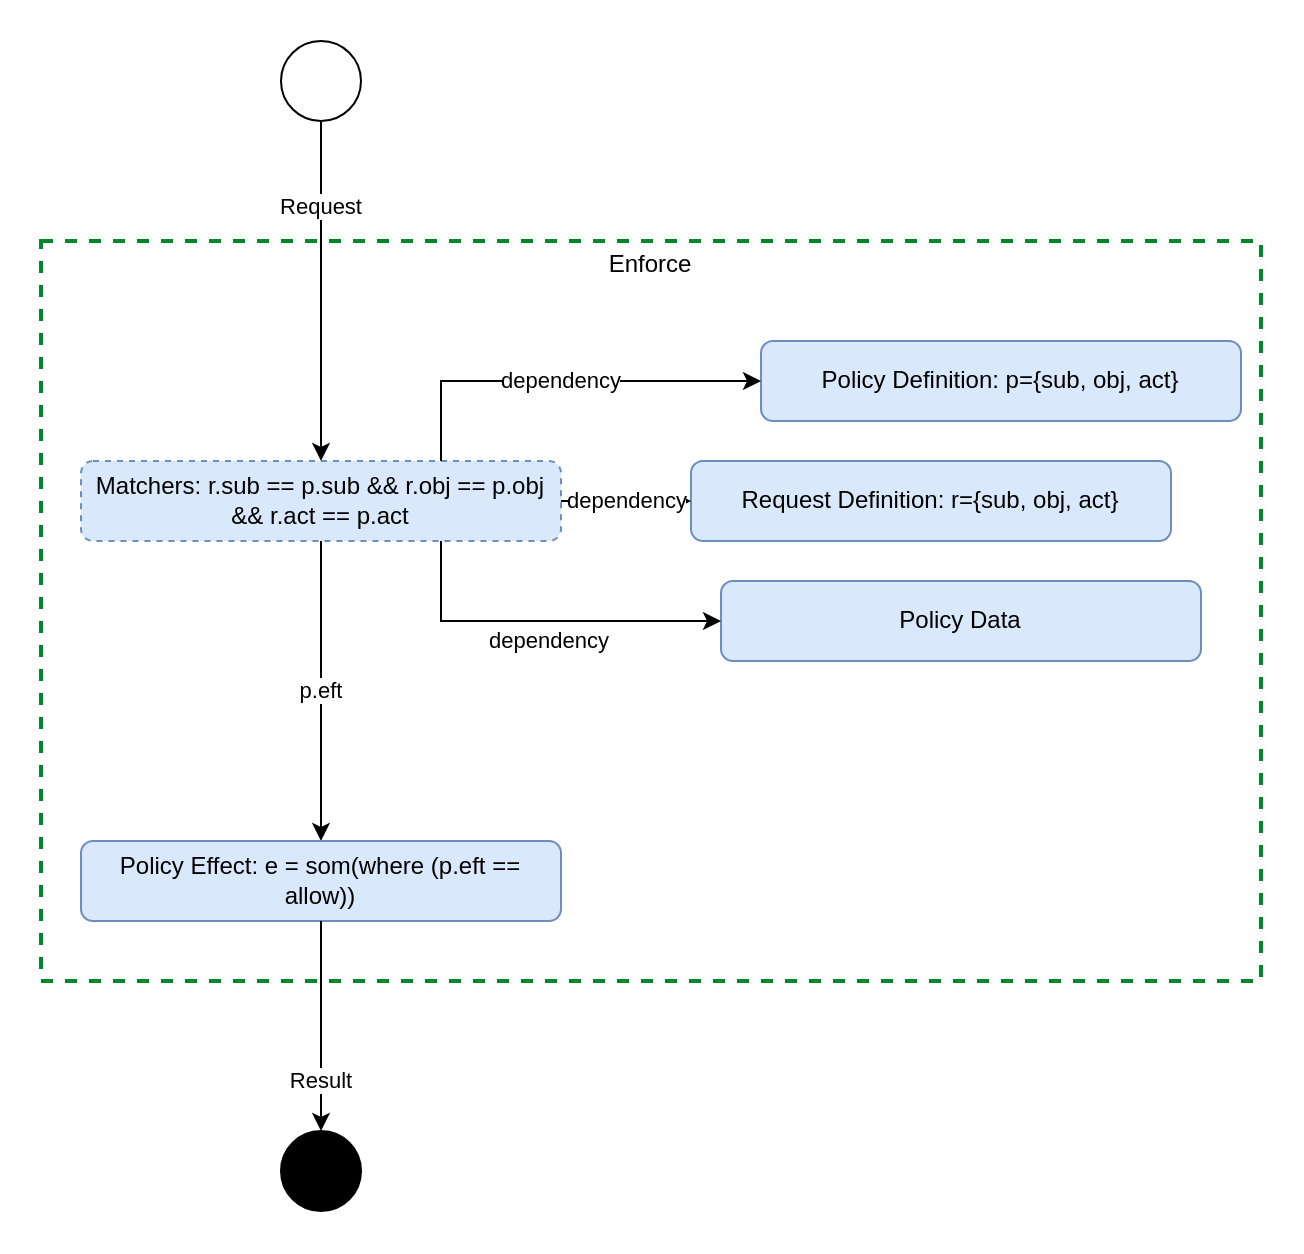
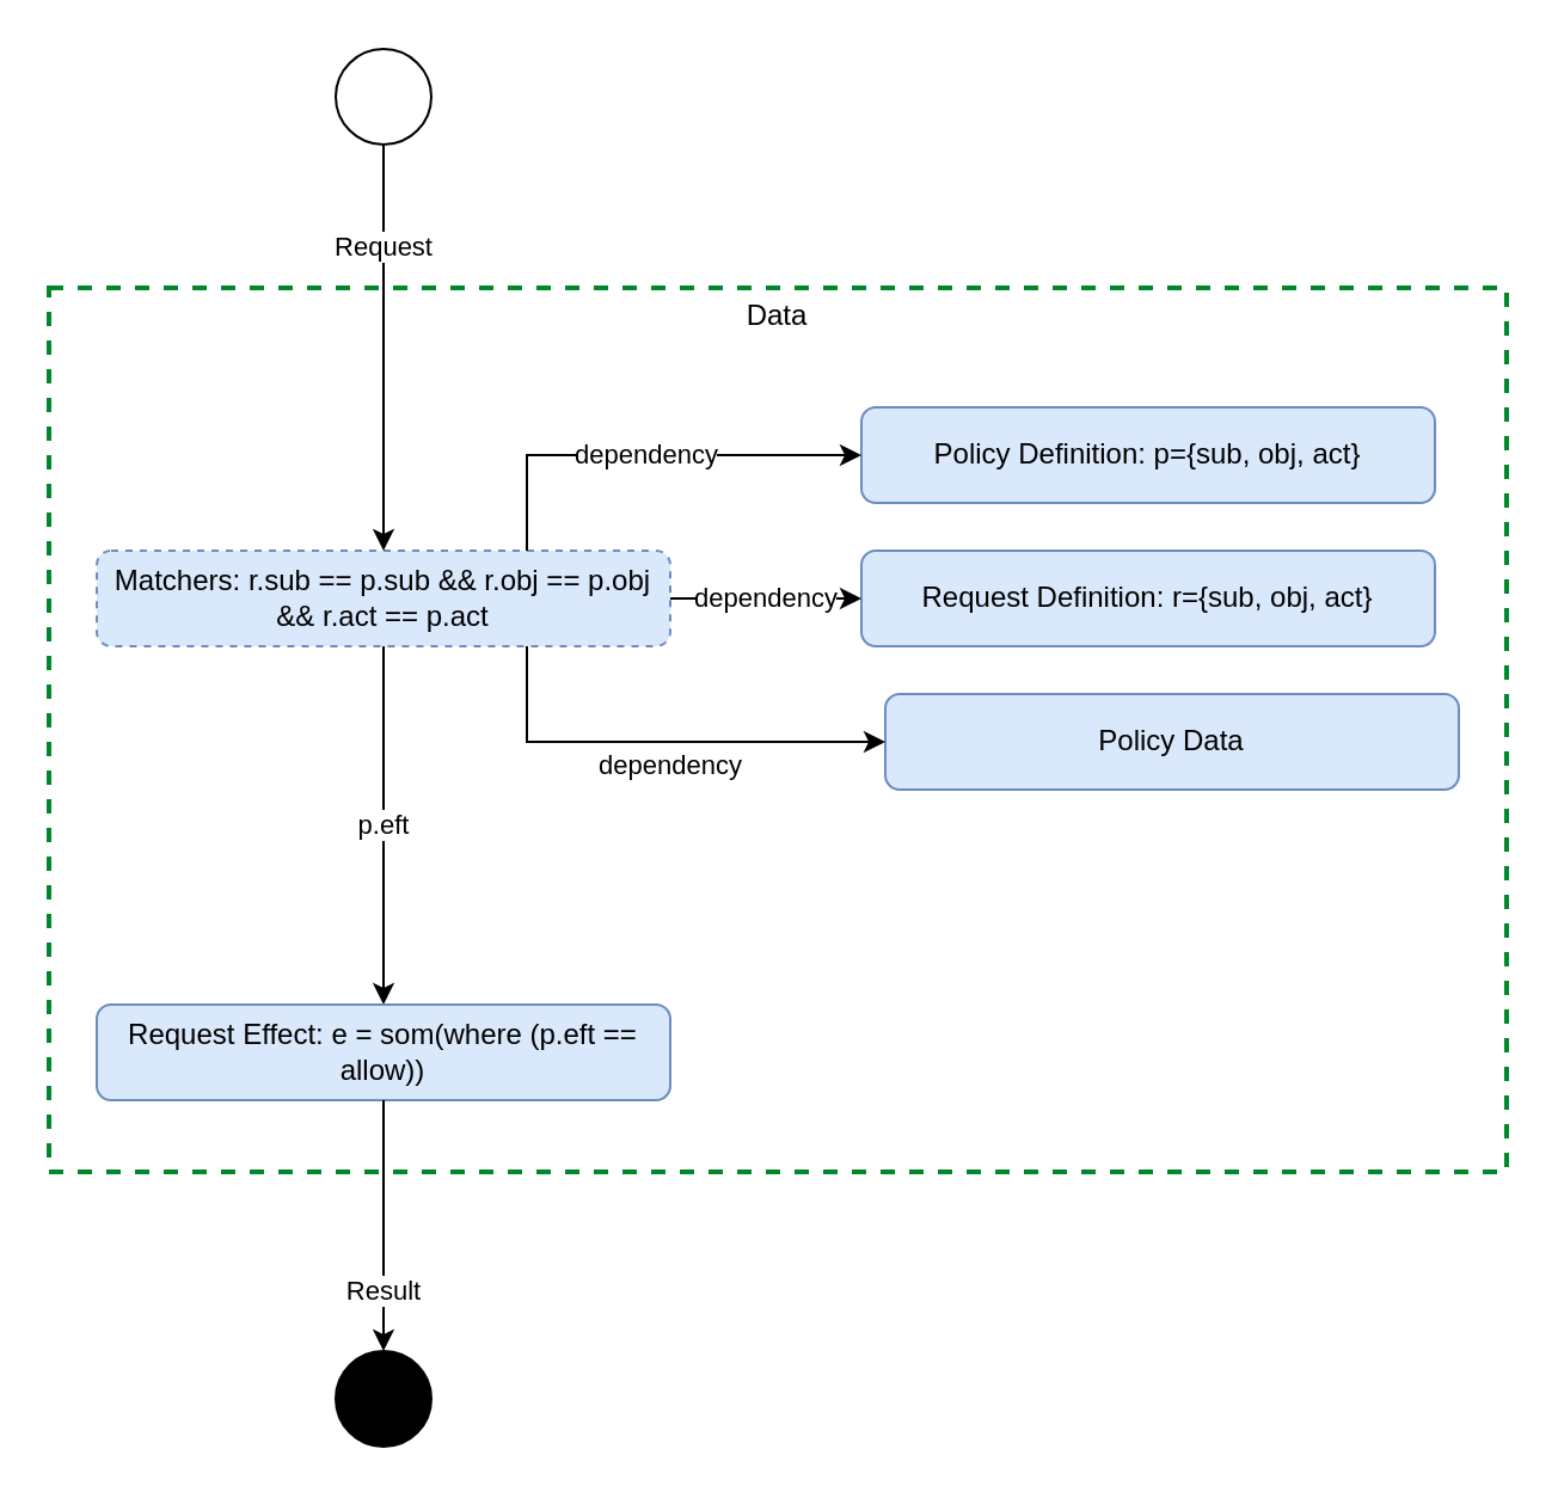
- <mxCell id="2" value="Enforce" style="fontStyle=0;verticalAlign=top;align=center;spacingTop=-2;fillColor=none;rounded=0;whiteSpace=wrap;html=1;strokeColor=#00882B;strokeWidth=2;dashed=1;container=1;collapsible=0;expand=0;recursiveResize=0;" parent="1" vertex="1"><mxGeometry x="20" y="120" width="610" height="370" as="geometry" /></mxCell>
+ <mxCell id="2" value="Data" style="fontStyle=0;verticalAlign=top;align=center;spacingTop=-2;fillColor=none;rounded=0;whiteSpace=wrap;html=1;strokeColor=#00882B;strokeWidth=2;dashed=1;container=1;collapsible=0;expand=0;recursiveResize=0;" parent="1" vertex="1"><mxGeometry x="20" y="120" width="610" height="370" as="geometry" /></mxCell>
- <mxCell id="8" value="Policy Definition: p={sub, obj, act}" style="rounded=1;whiteSpace=wrap;html=1;fillColor=#dae8fc;strokeColor=#6c8ebf;" parent="2" vertex="1"><mxGeometry x="360" y="50" width="240" height="40" as="geometry" /></mxCell>
+ <mxCell id="8" value="Policy Definition: p={sub, obj, act}" style="rounded=1;whiteSpace=wrap;html=1;fillColor=#dae8fc;strokeColor=#6c8ebf;" parent="2" vertex="1"><mxGeometry x="340" y="50" width="240" height="40" as="geometry" /></mxCell>
- <mxCell id="6" value="Request Definition: r={sub, obj, act}" style="rounded=1;whiteSpace=wrap;html=1;fillColor=#dae8fc;strokeColor=#6c8ebf;" parent="2" vertex="1"><mxGeometry x="325" y="110" width="240" height="40" as="geometry" /></mxCell>
+ <mxCell id="6" value="Request Definition: r={sub, obj, act}" style="rounded=1;whiteSpace=wrap;html=1;fillColor=#dae8fc;strokeColor=#6c8ebf;" parent="2" vertex="1"><mxGeometry x="340" y="110" width="240" height="40" as="geometry" /></mxCell>
- <mxCell id="3" value="Policy Data" style="rounded=1;whiteSpace=wrap;html=1;fillColor=#dae8fc;strokeColor=#6c8ebf;" parent="2" vertex="1"><mxGeometry x="340" y="170" width="240" height="40" as="geometry" /></mxCell>
+ <mxCell id="3" value="Policy Data" style="rounded=1;whiteSpace=wrap;html=1;fillColor=#dae8fc;strokeColor=#6c8ebf;" parent="2" vertex="1"><mxGeometry x="350" y="170" width="240" height="40" as="geometry" /></mxCell>
- <mxCell id="11" value="Policy Effect: e = som(where (p.eft == allow))" style="rounded=1;whiteSpace=wrap;html=1;fillColor=#dae8fc;strokeColor=#6c8ebf;" parent="1" vertex="1"><mxGeometry x="40" y="420" width="240" height="40" as="geometry" /></mxCell>
+ <mxCell id="11" value="Request Effect: e = som(where (p.eft == allow))" style="rounded=1;whiteSpace=wrap;html=1;fillColor=#dae8fc;strokeColor=#6c8ebf;" parent="1" vertex="1"><mxGeometry x="40" y="420" width="240" height="40" as="geometry" /></mxCell>
